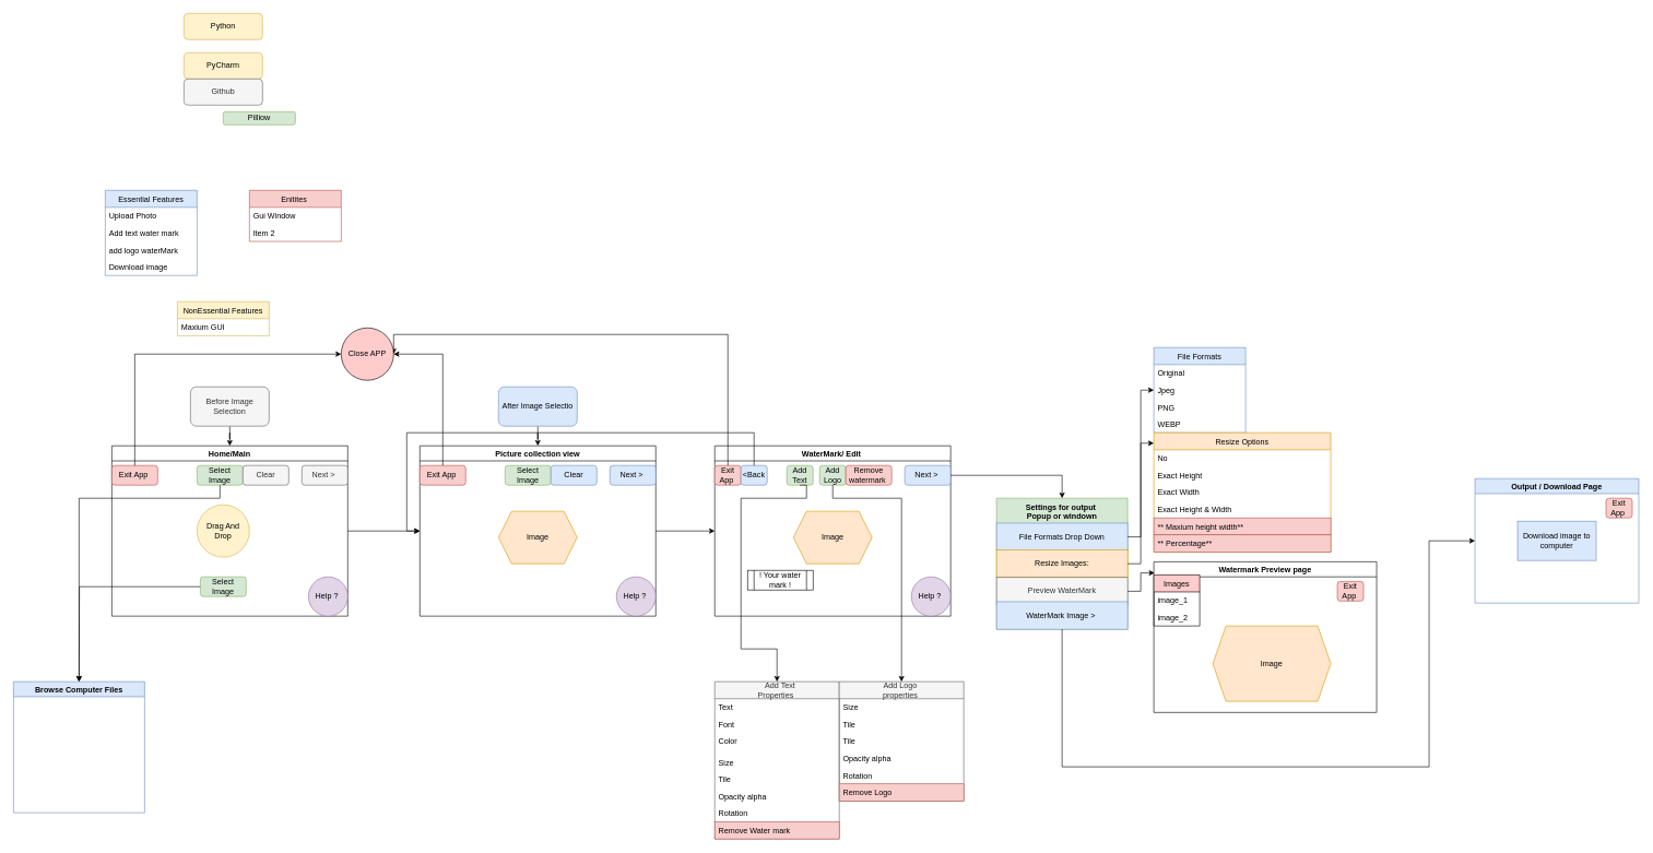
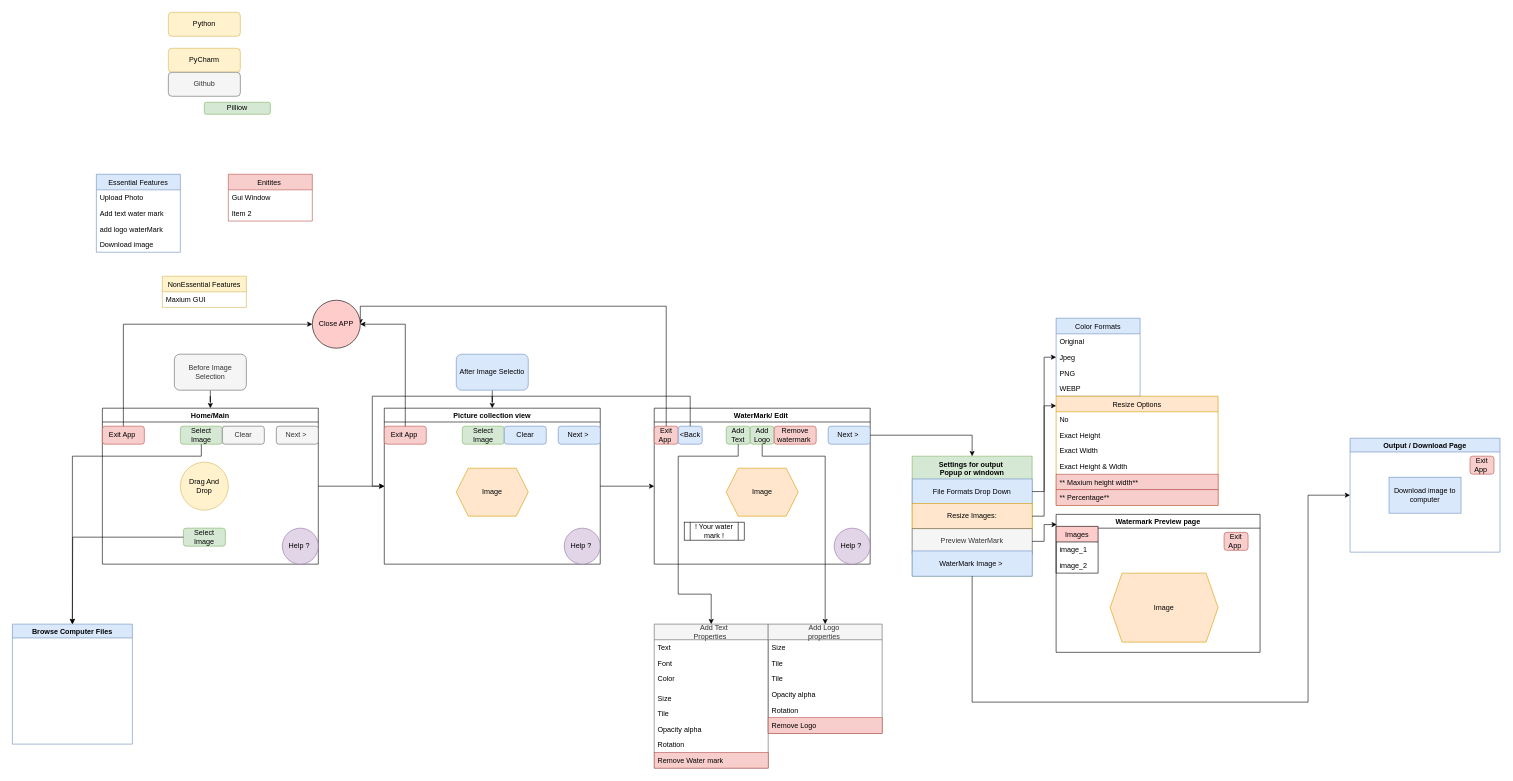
- <mxCell id="68" value="File Formats" style="swimlane;fontStyle=0;childLayout=stackLayout;horizontal=1;startSize=26;horizontalStack=0;resizeParent=1;resizeParentMax=0;resizeLast=0;collapsible=1;marginBottom=0;fillColor=#dae8fc;align=center;strokeColor=#6c8ebf;" vertex="1" parent="1"><mxGeometry x="1760" y="530" width="140" height="130" as="geometry" /></mxCell>
+ <mxCell id="68" value="Color Formats" style="swimlane;fontStyle=0;childLayout=stackLayout;horizontal=1;startSize=26;horizontalStack=0;resizeParent=1;resizeParentMax=0;resizeLast=0;collapsible=1;marginBottom=0;fillColor=#dae8fc;align=center;strokeColor=#6c8ebf;" vertex="1" parent="1"><mxGeometry x="1760" y="530" width="140" height="130" as="geometry" /></mxCell>
- <mxCell id="39" value="Add Text" style="rounded=1;whiteSpace=wrap;html=1;fillColor=#d5e8d4;strokeColor=#82b366;" vertex="1" parent="37"><mxGeometry x="110" y="30" width="40" height="30" as="geometry" /></mxCell>
+ <mxCell id="39" value="Add Text" style="rounded=1;whiteSpace=wrap;html=1;fillColor=#d5e8d4;strokeColor=#82b366;" vertex="1" parent="37"><mxGeometry x="120" y="30" width="40" height="30" as="geometry" /></mxCell>
